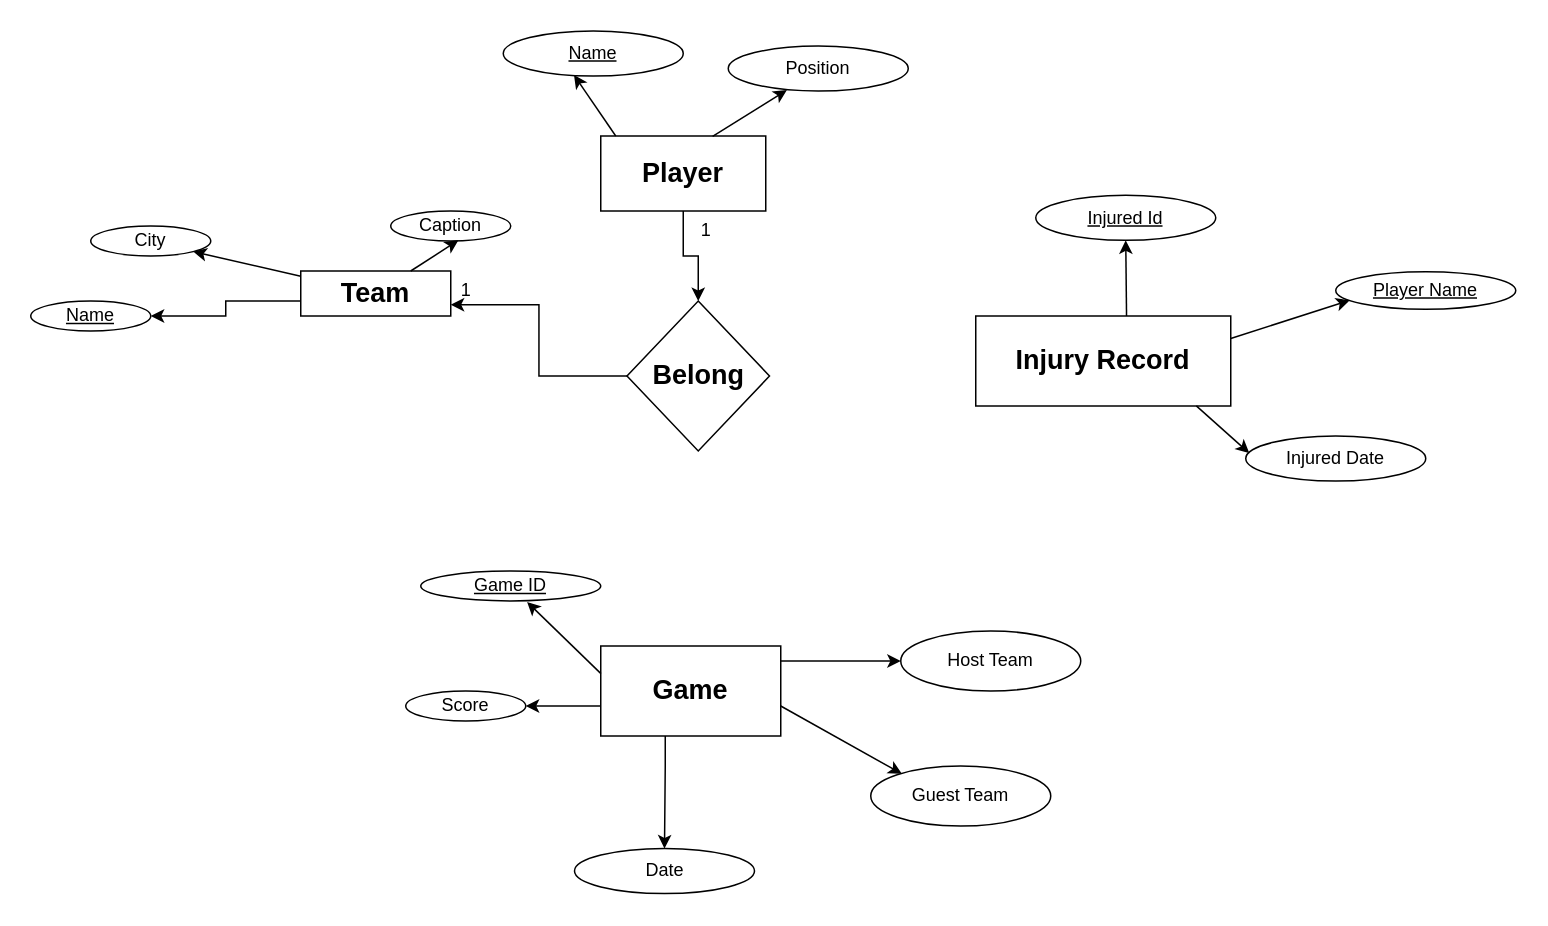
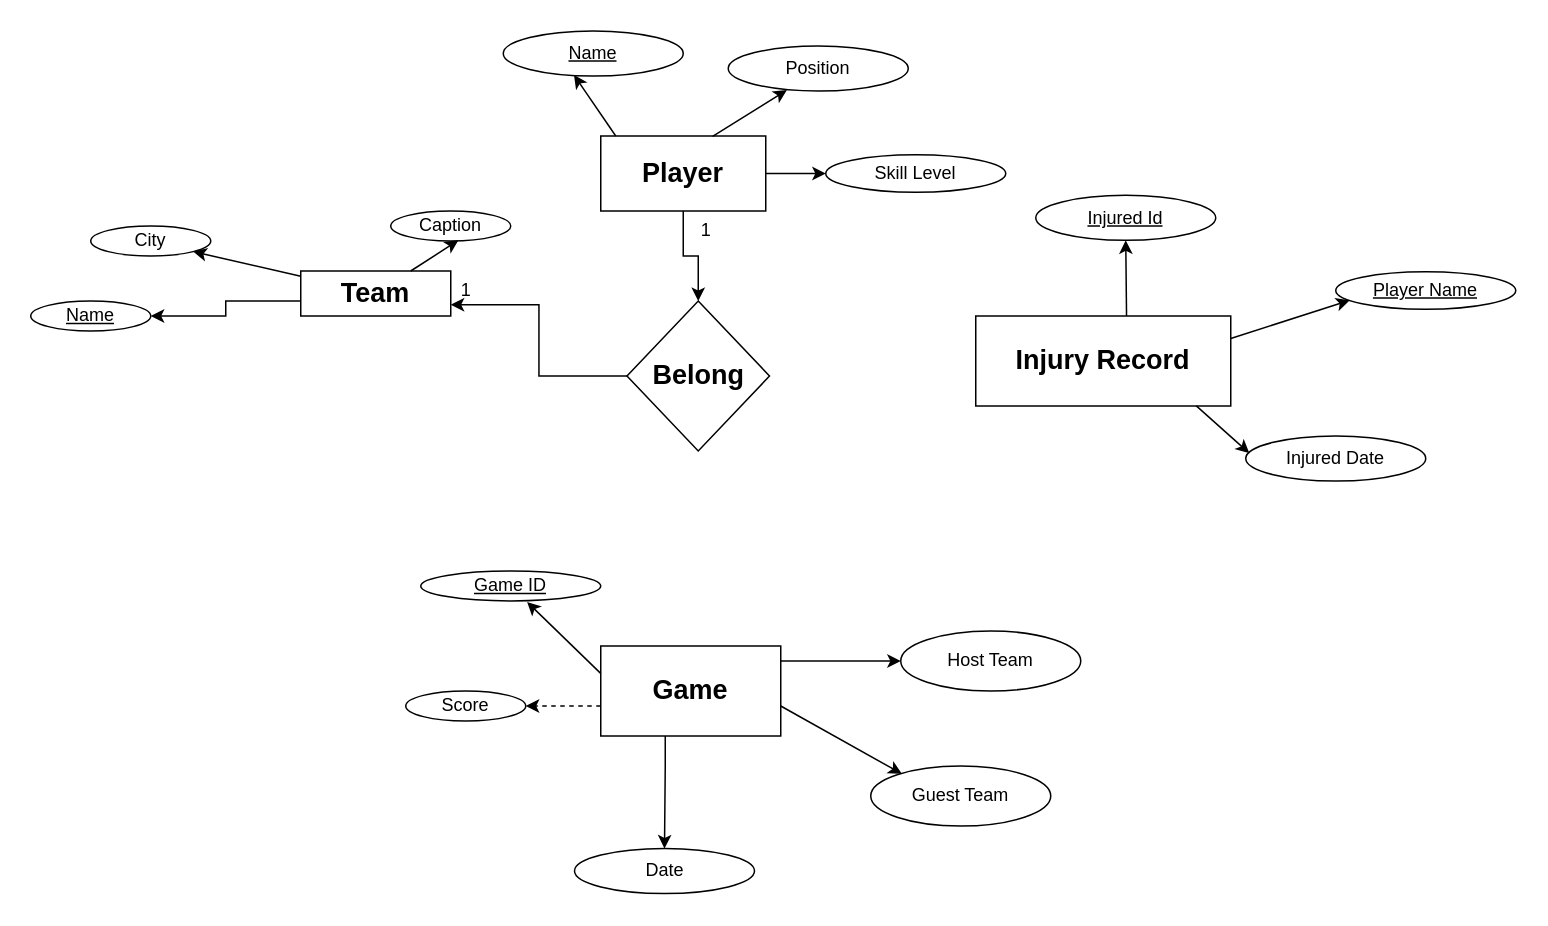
+ <mxCell id="10" value="" style="edgeStyle=orthogonalEdgeStyle;rounded=0;orthogonalLoop=1;jettySize=auto;html=1;" edge="1" parent="1" source="11" target="20"><mxGeometry relative="1" as="geometry" /></mxCell>
+ <mxCell id="20" value="Skill Level" style="ellipse;whiteSpace=wrap;html=1;" vertex="1" parent="1"><mxGeometry x="550" y="102.5" width="120" height="25" as="geometry" /></mxCell>
- <mxCell id="23" value="" style="edgeStyle=orthogonalEdgeStyle;rounded=0;orthogonalLoop=1;jettySize=auto;html=1;" edge="1" parent="1" source="24" target="30"><mxGeometry relative="1" as="geometry"><Array as="points"><mxPoint x="390" y="470" /><mxPoint x="390" y="470" /></Array></mxGeometry></mxCell>
+ <mxCell id="23" value="" style="edgeStyle=orthogonalEdgeStyle;rounded=0;orthogonalLoop=1;jettySize=auto;html=1;dashed=1;" edge="1" parent="1" source="24" target="30"><mxGeometry relative="1" as="geometry"><Array as="points"><mxPoint x="390" y="470" /><mxPoint x="390" y="470" /></Array></mxGeometry></mxCell>
